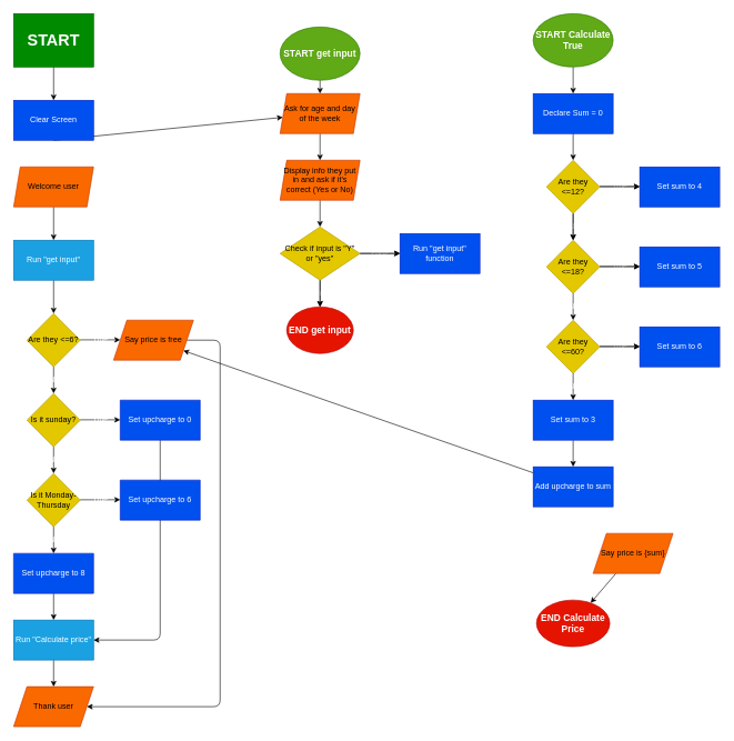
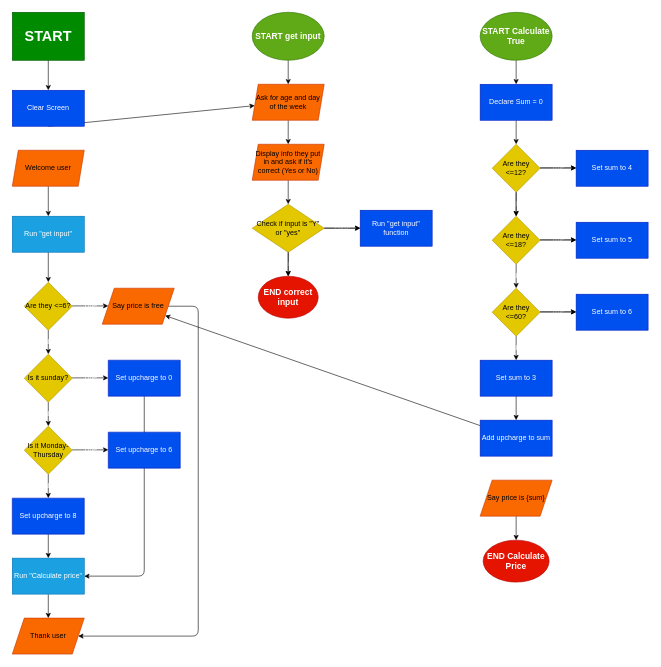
- <mxCell id="10" value="&lt;h3&gt;START get input&lt;/h3&gt;" style="ellipse;whiteSpace=wrap;html=1;fillColor=#60a917;strokeColor=#2D7600;fontColor=#ffffff;rounded=0;" parent="1" vertex="1"><mxGeometry x="420" y="40" width="120" height="80" as="geometry" /></mxCell>
+ <mxCell id="10" value="&lt;h3&gt;START get input&lt;/h3&gt;" style="ellipse;whiteSpace=wrap;html=1;fillColor=#60a917;strokeColor=#2D7600;fontColor=#ffffff;rounded=0;" parent="1" vertex="1"><mxGeometry x="420" y="20" width="120" height="80" as="geometry" /></mxCell>
- <mxCell id="19" value="&lt;h3&gt;END get input&lt;/h3&gt;" style="ellipse;whiteSpace=wrap;html=1;fillColor=#e51400;strokeColor=#B20000;fontColor=#ffffff;rounded=0;" parent="1" vertex="1"><mxGeometry x="430" y="460" width="100" height="70" as="geometry" /></mxCell>
+ <mxCell id="19" value="&lt;h3&gt;END correct input&lt;/h3&gt;" style="ellipse;whiteSpace=wrap;html=1;fillColor=#e51400;strokeColor=#B20000;fontColor=#ffffff;rounded=0;" parent="1" vertex="1"><mxGeometry x="430" y="460" width="100" height="70" as="geometry" /></mxCell>
- <mxCell id="61" value="Say price is {sum}" style="shape=parallelogram;perimeter=parallelogramPerimeter;whiteSpace=wrap;html=1;fixedSize=1;fontColor=#000000;fillColor=#fa6800;strokeColor=#C73500;size=20;" parent="1" vertex="1"><mxGeometry x="890" y="800" width="120" height="60" as="geometry" /></mxCell>
+ <mxCell id="61" value="Say price is {sum}" style="shape=parallelogram;perimeter=parallelogramPerimeter;whiteSpace=wrap;html=1;fixedSize=1;fontColor=#000000;fillColor=#fa6800;strokeColor=#C73500;size=20;" parent="1" vertex="1"><mxGeometry x="800" y="800" width="120" height="60" as="geometry" /></mxCell>
